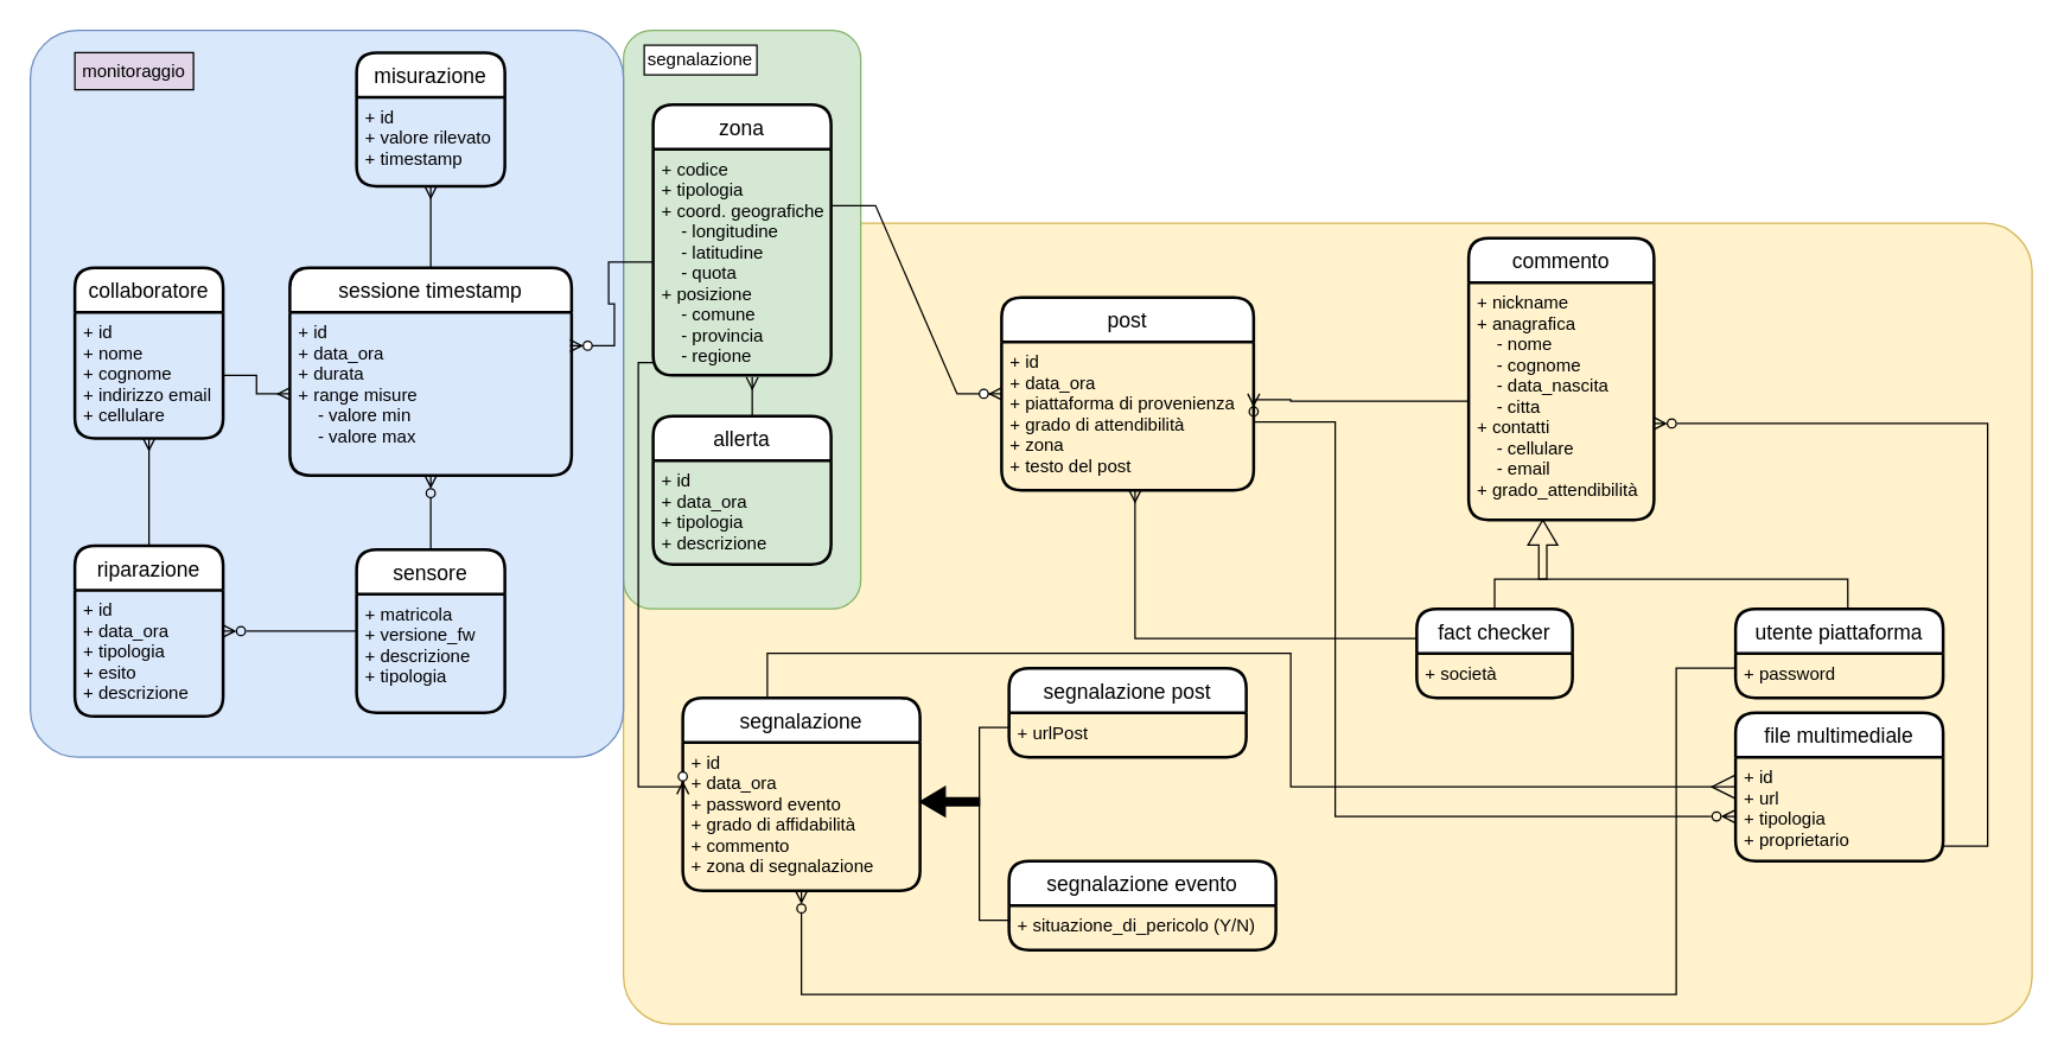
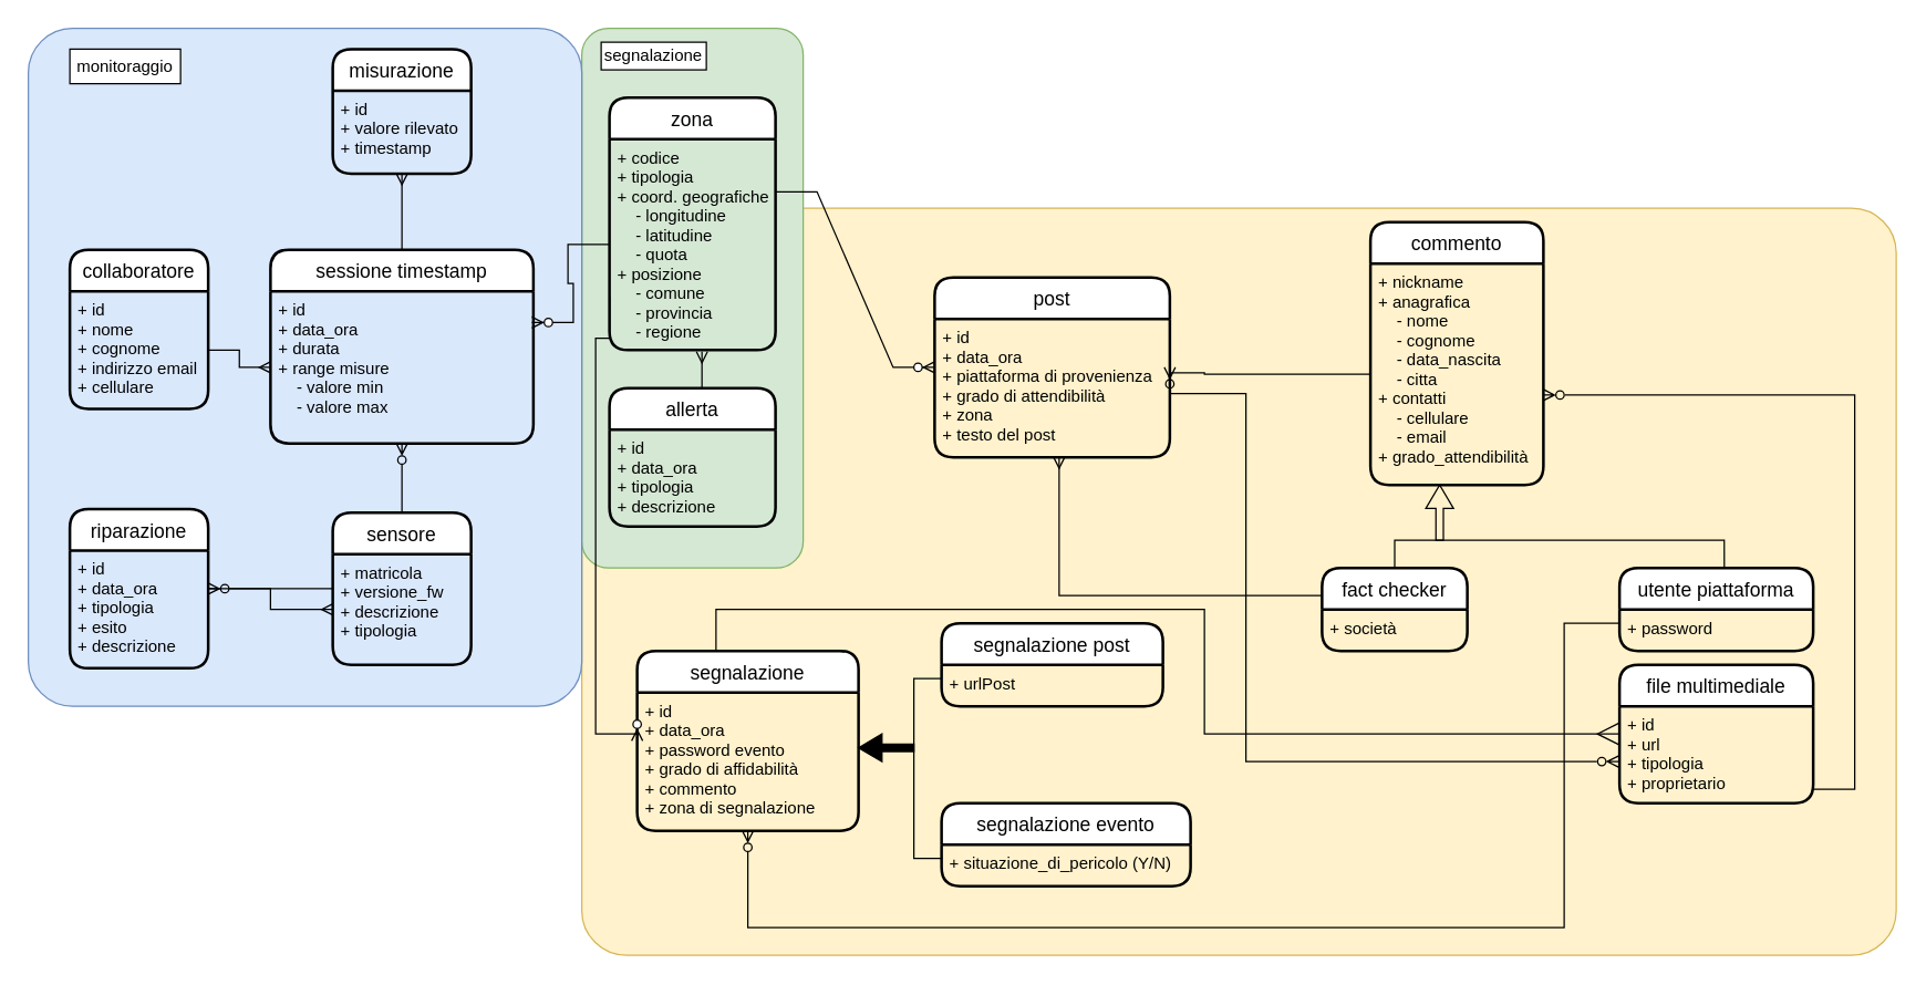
- <mxCell id="7" value="monitoraggio" style="rounded=0;whiteSpace=wrap;html=1;fillColor=#e1d5e7;" parent="1" vertex="1"><mxGeometry x="50" y="35" width="80" height="25" as="geometry" /></mxCell>
+ <mxCell id="7" value="monitoraggio" style="rounded=0;whiteSpace=wrap;html=1;" parent="1" vertex="1"><mxGeometry x="50" y="35" width="80" height="25" as="geometry" /></mxCell>
- <mxCell id="44" style="edgeStyle=orthogonalEdgeStyle;rounded=0;orthogonalLoop=1;jettySize=auto;html=1;endArrow=ERmany;endFill=0;" parent="1" source="45" target="13" edge="1"><mxGeometry relative="1" as="geometry" /></mxCell>
+ <mxCell id="44" style="edgeStyle=orthogonalEdgeStyle;rounded=0;orthogonalLoop=1;jettySize=auto;html=1;endArrow=ERmany;endFill=0;" parent="1" source="45" target="43" edge="1"><mxGeometry relative="1" as="geometry" /></mxCell>
